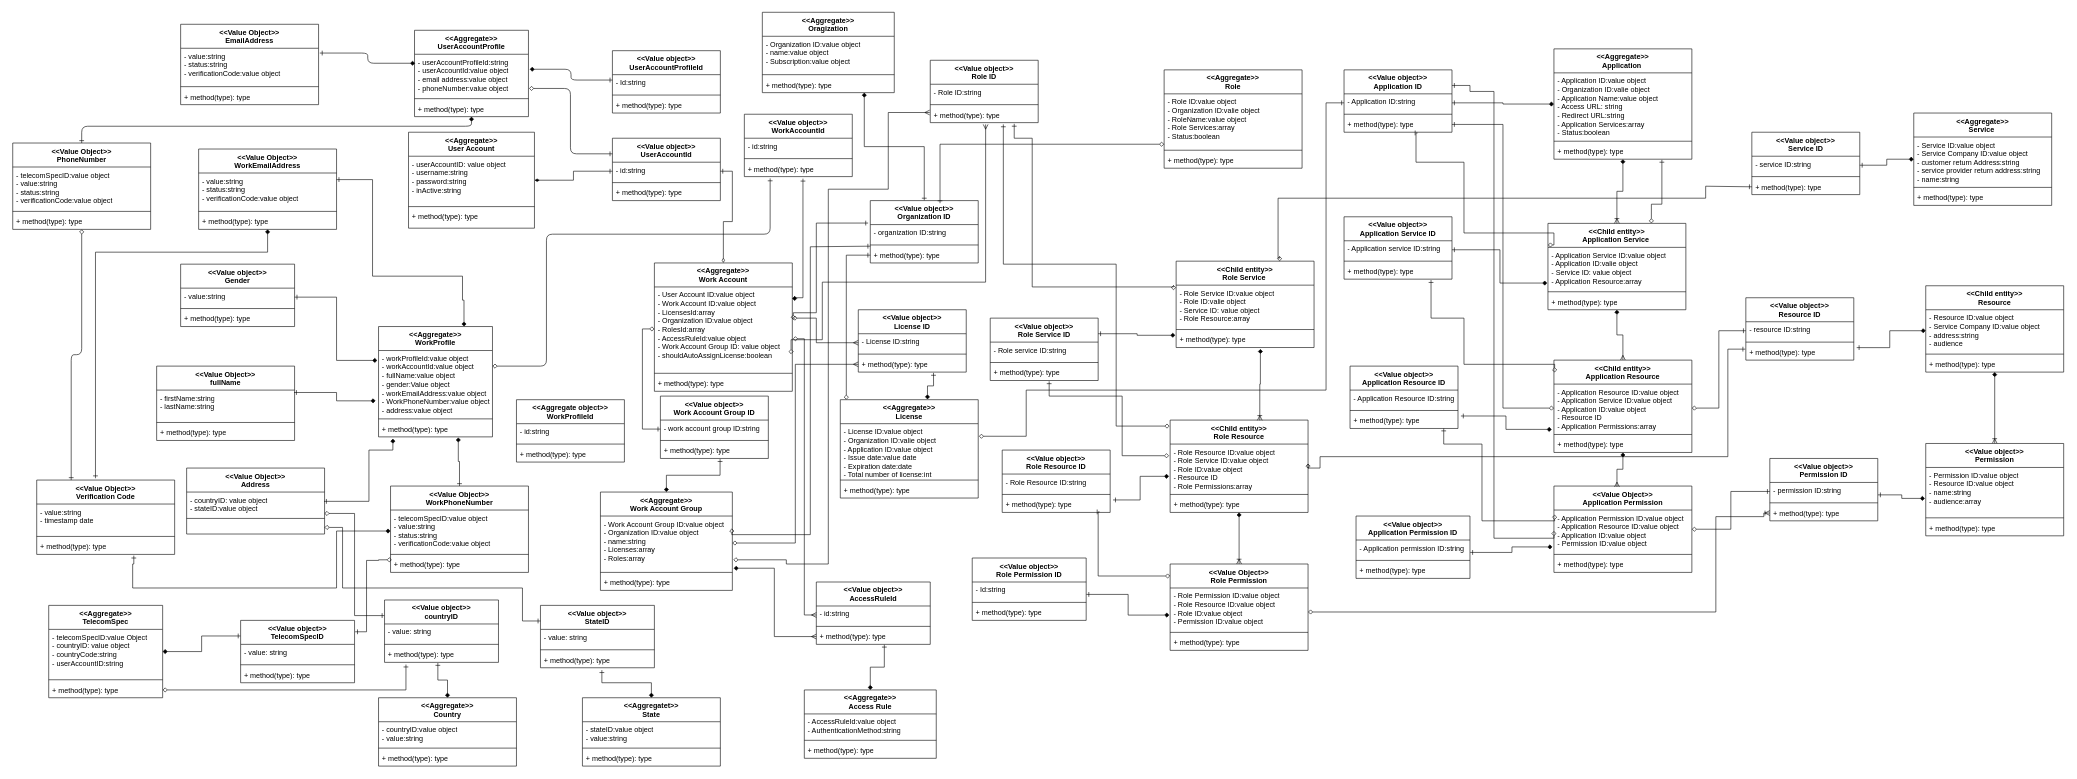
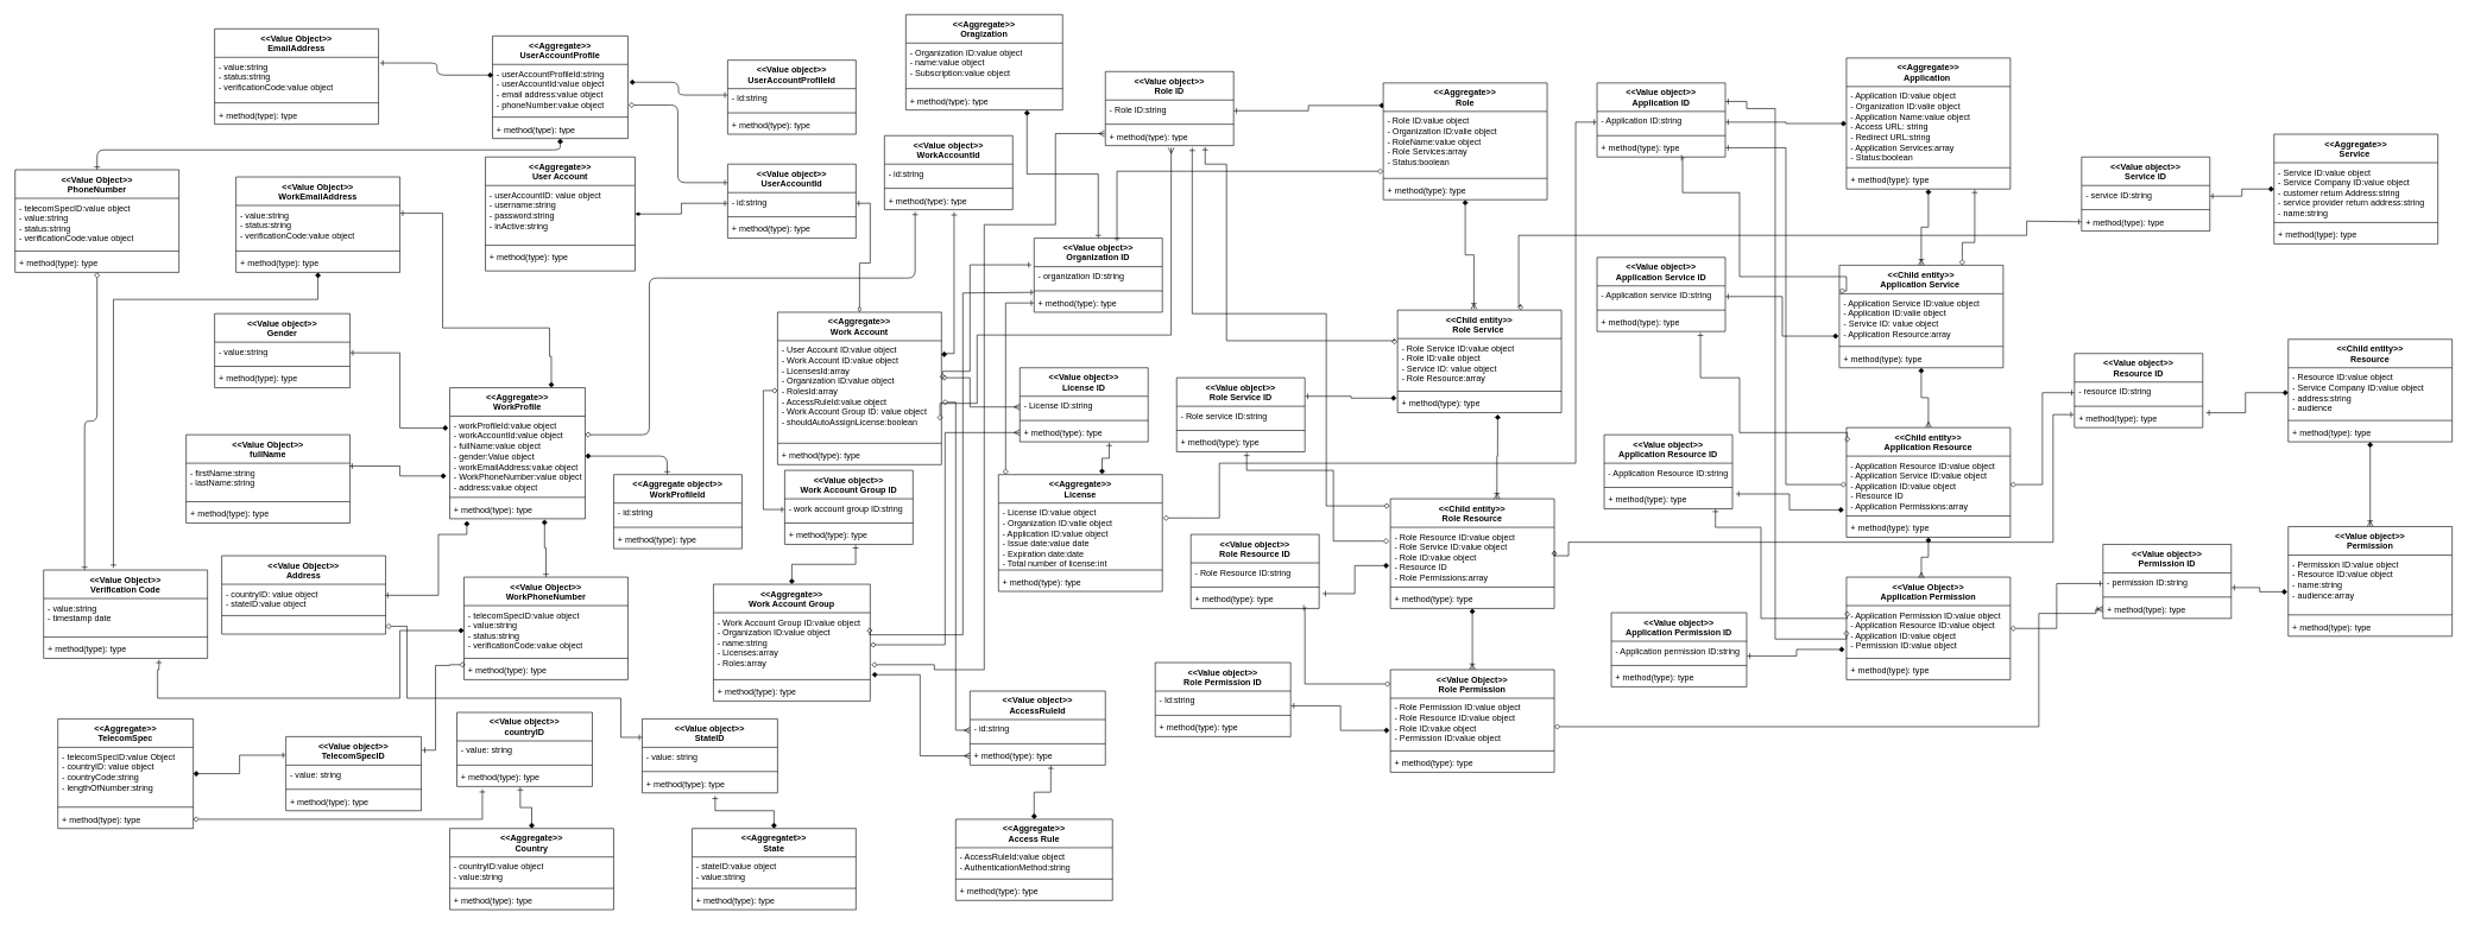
+ <mxCell id="116" style="edgeStyle=orthogonalEdgeStyle;rounded=0;orthogonalLoop=1;jettySize=auto;html=1;entryX=1;entryY=0.5;entryDx=0;entryDy=0;startArrow=diamond;startFill=1;endArrow=ERone;endFill=0;exitX=0.01;exitY=0.193;exitDx=0;exitDy=0;exitPerimeter=0;" parent="1" source="117" target="160" edge="1"><mxGeometry relative="1" as="geometry" /></mxCell>
+ <mxCell id="163" style="edgeStyle=orthogonalEdgeStyle;rounded=0;orthogonalLoop=1;jettySize=auto;html=1;entryX=0.466;entryY=-0.008;entryDx=0;entryDy=0;entryPerimeter=0;startArrow=diamond;startFill=1;endArrow=ERoneToMany;endFill=0;" parent="1" source="117" target="126" edge="1"><mxGeometry relative="1" as="geometry" /></mxCell>
+ <mxCell id="282" style="edgeStyle=orthogonalEdgeStyle;elbow=vertical;html=1;entryX=0.417;entryY=0;entryDx=0;entryDy=0;entryPerimeter=0;startArrow=diamond;startFill=1;endArrow=ERone;endFill=0;" edge="1" parent="1" source="10" target="250"><mxGeometry relative="1" as="geometry"><Array as="points"><mxPoint x="935" y="640" /></Array></mxGeometry></mxCell>
- <mxCell id="187" style="edgeStyle=orthogonalEdgeStyle;rounded=0;orthogonalLoop=1;jettySize=auto;html=1;entryX=0;entryY=0.25;entryDx=0;entryDy=0;exitX=0.999;exitY=0.892;exitDx=0;exitDy=0;exitPerimeter=0;startArrow=diamond;startFill=0;endArrow=ERone;endFill=0;" parent="1" source="189" target="234" edge="1"><mxGeometry relative="1" as="geometry" /></mxCell>
- <mxCell id="217" value="- telecomSpecID:value Object&lt;div&gt;- countryID: value object&lt;/div&gt;&lt;div&gt;- countryCode:string&lt;/div&gt;&lt;div&gt;- userAccountID:string&lt;/div&gt;" style="text;strokeColor=none;fillColor=none;align=left;verticalAlign=top;spacingLeft=4;spacingRight=4;overflow=hidden;rotatable=0;points=[[0,0.5],[1,0.5]];portConstraint=eastwest;whiteSpace=wrap;html=1;" parent="216" vertex="1"><mxGeometry y="40" width="190" height="80" as="geometry" /></mxCell>
+ <mxCell id="217" value="- telecomSpecID:value Object&lt;div&gt;- countryID: value object&lt;/div&gt;&lt;div&gt;- countryCode:string&lt;/div&gt;&lt;div&gt;- lengthOfNumber:string&lt;/div&gt;" style="text;strokeColor=none;fillColor=none;align=left;verticalAlign=top;spacingLeft=4;spacingRight=4;overflow=hidden;rotatable=0;points=[[0,0.5],[1,0.5]];portConstraint=eastwest;whiteSpace=wrap;html=1;" parent="216" vertex="1"><mxGeometry y="40" width="190" height="80" as="geometry" /></mxCell>
